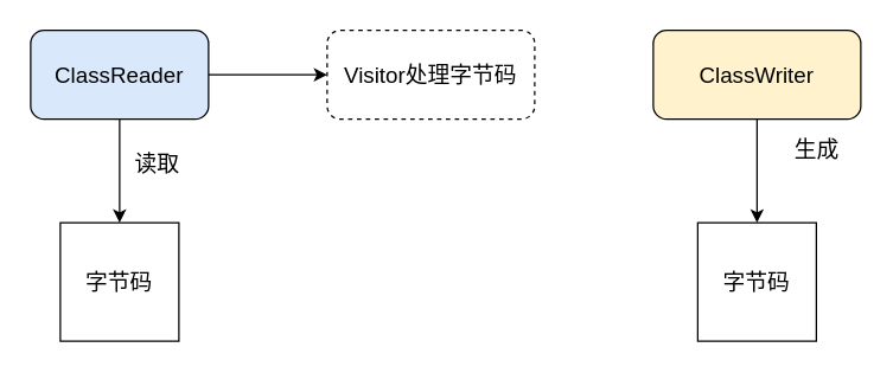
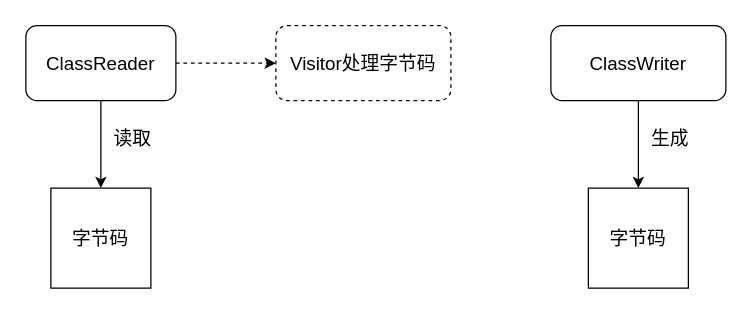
- <mxCell id="4" value="ClassReader" style="rounded=1;whiteSpace=wrap;html=1;fontSize=15;fillColor=#dae8fc;" vertex="1" parent="1"><mxGeometry x="20" y="20" width="120" height="60" as="geometry" /></mxCell>
+ <mxCell id="4" value="ClassReader" style="rounded=1;whiteSpace=wrap;html=1;fontSize=15;" vertex="1" parent="1"><mxGeometry x="20" y="20" width="120" height="60" as="geometry" /></mxCell>
- <mxCell id="2" value="" style="edgeStyle=orthogonalEdgeStyle;rounded=0;orthogonalLoop=1;jettySize=auto;html=1;fontSize=15;" edge="1" parent="1" source="4" target="5"><mxGeometry relative="1" as="geometry" /></mxCell>
+ <mxCell id="2" value="" style="edgeStyle=orthogonalEdgeStyle;rounded=0;orthogonalLoop=1;jettySize=auto;html=1;fontSize=15;dashed=1;" edge="1" parent="1" source="4" target="5"><mxGeometry relative="1" as="geometry" /></mxCell>
- <mxCell id="7" value="ClassWriter" style="whiteSpace=wrap;html=1;rounded=1;fontSize=15;fillColor=#fff2cc;" vertex="1" parent="1"><mxGeometry x="440" y="20" width="140" height="60" as="geometry" /></mxCell>
+ <mxCell id="7" value="ClassWriter" style="whiteSpace=wrap;html=1;rounded=1;fontSize=15;" vertex="1" parent="1"><mxGeometry x="440" y="20" width="140" height="60" as="geometry" /></mxCell>
- <mxCell id="11" value="生成" style="text;html=1;align=center;verticalAlign=middle;resizable=0;points=[];autosize=1;fontSize=15;" vertex="1" parent="1"><mxGeometry x="525" y="90" width="50" height="20" as="geometry" /></mxCell>
+ <mxCell id="11" value="生成" style="text;html=1;align=center;verticalAlign=middle;resizable=0;points=[];autosize=1;fontSize=15;" vertex="1" parent="1"><mxGeometry x="510" y="100" width="50" height="20" as="geometry" /></mxCell>
